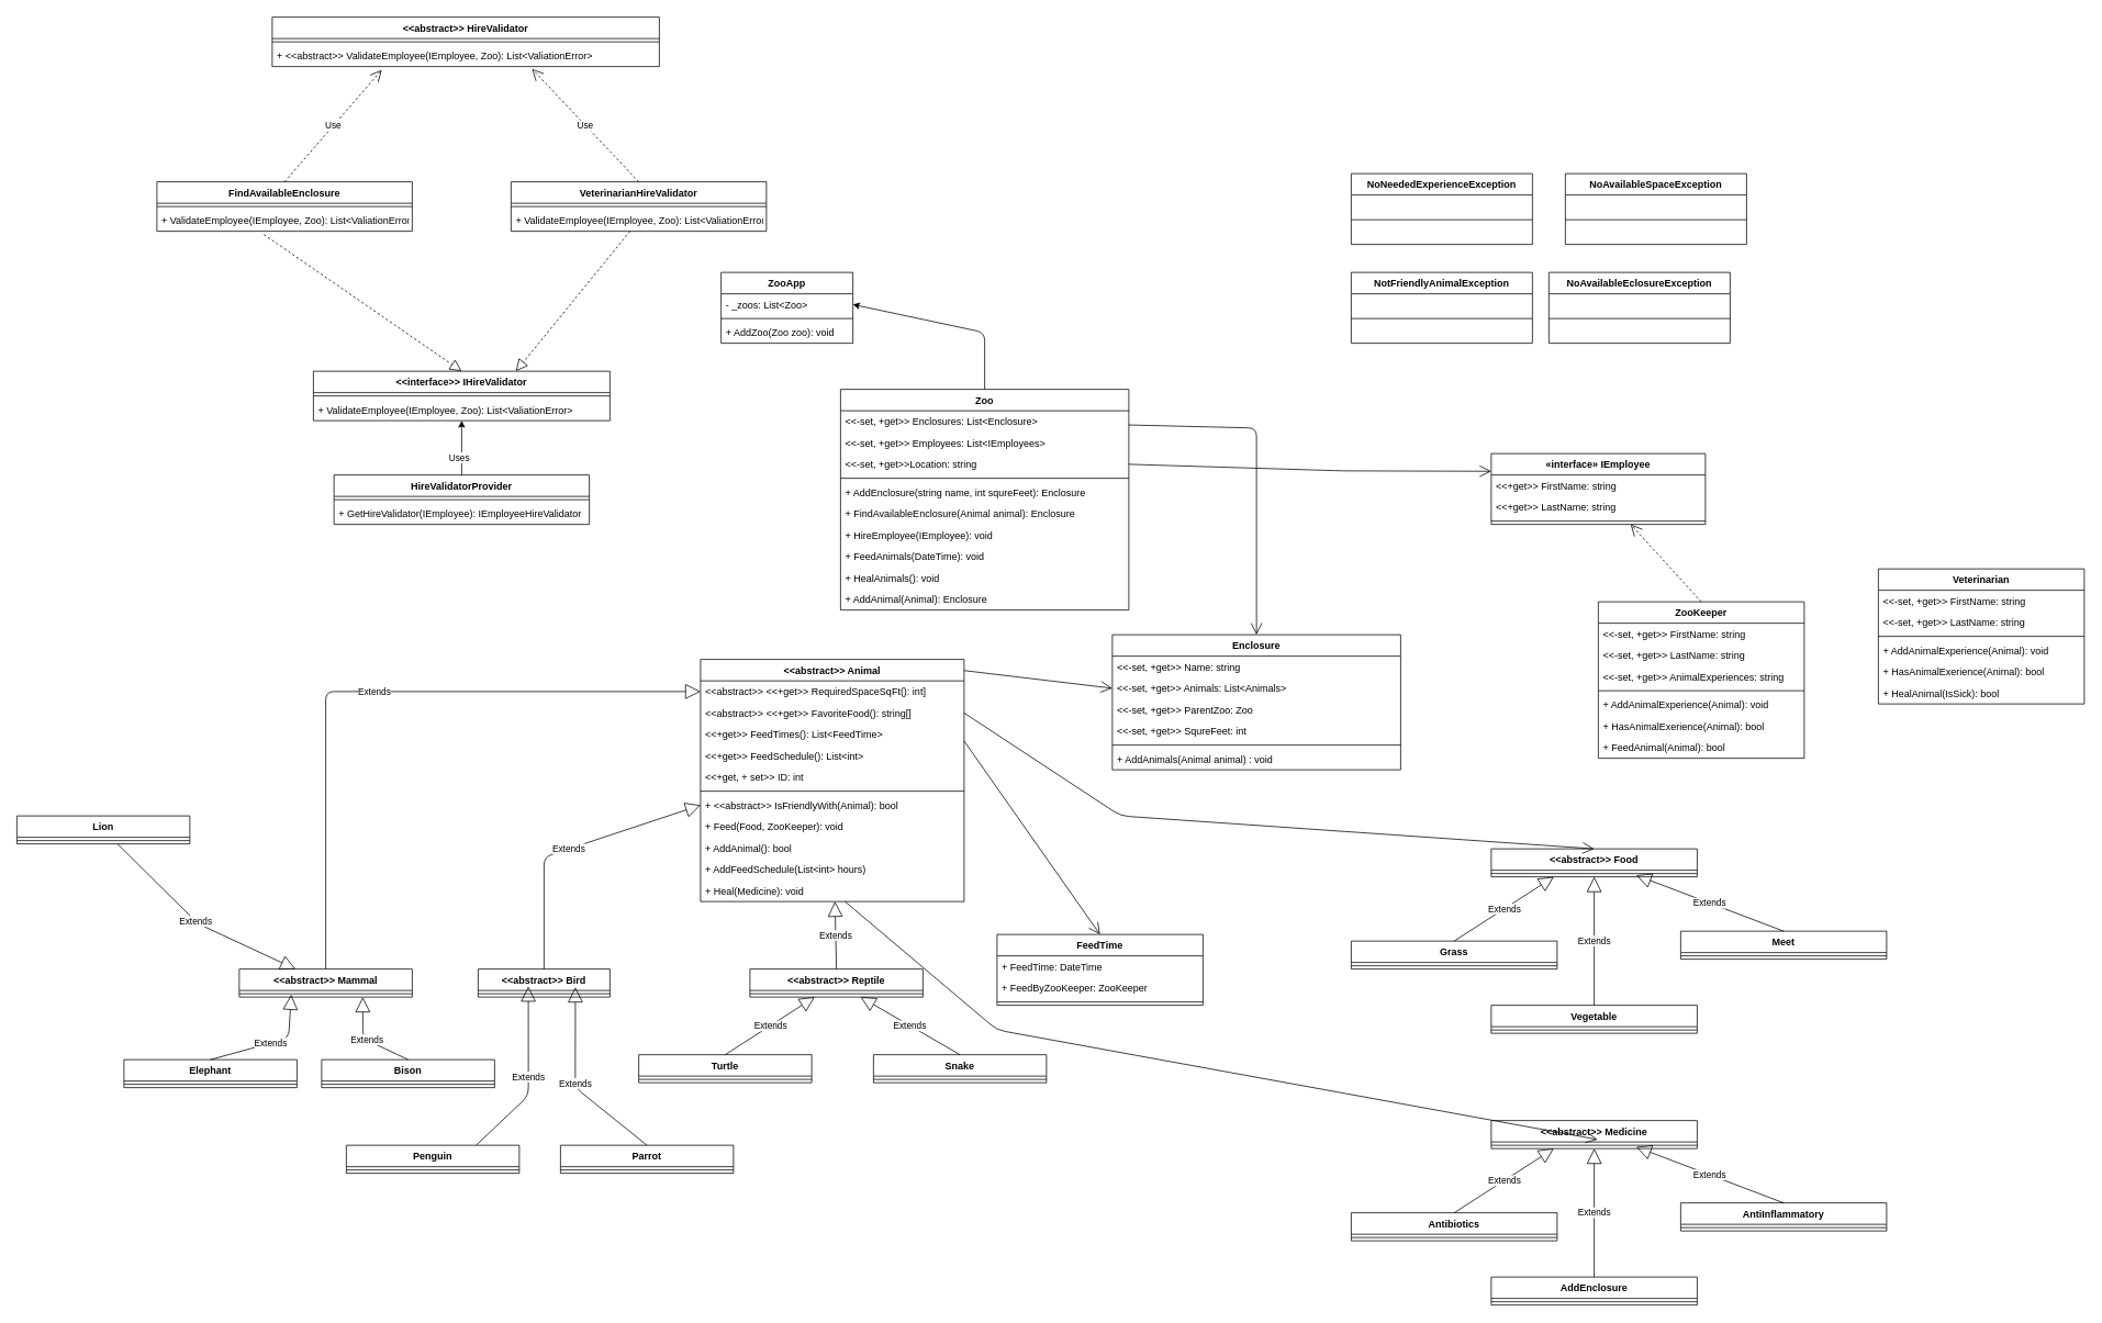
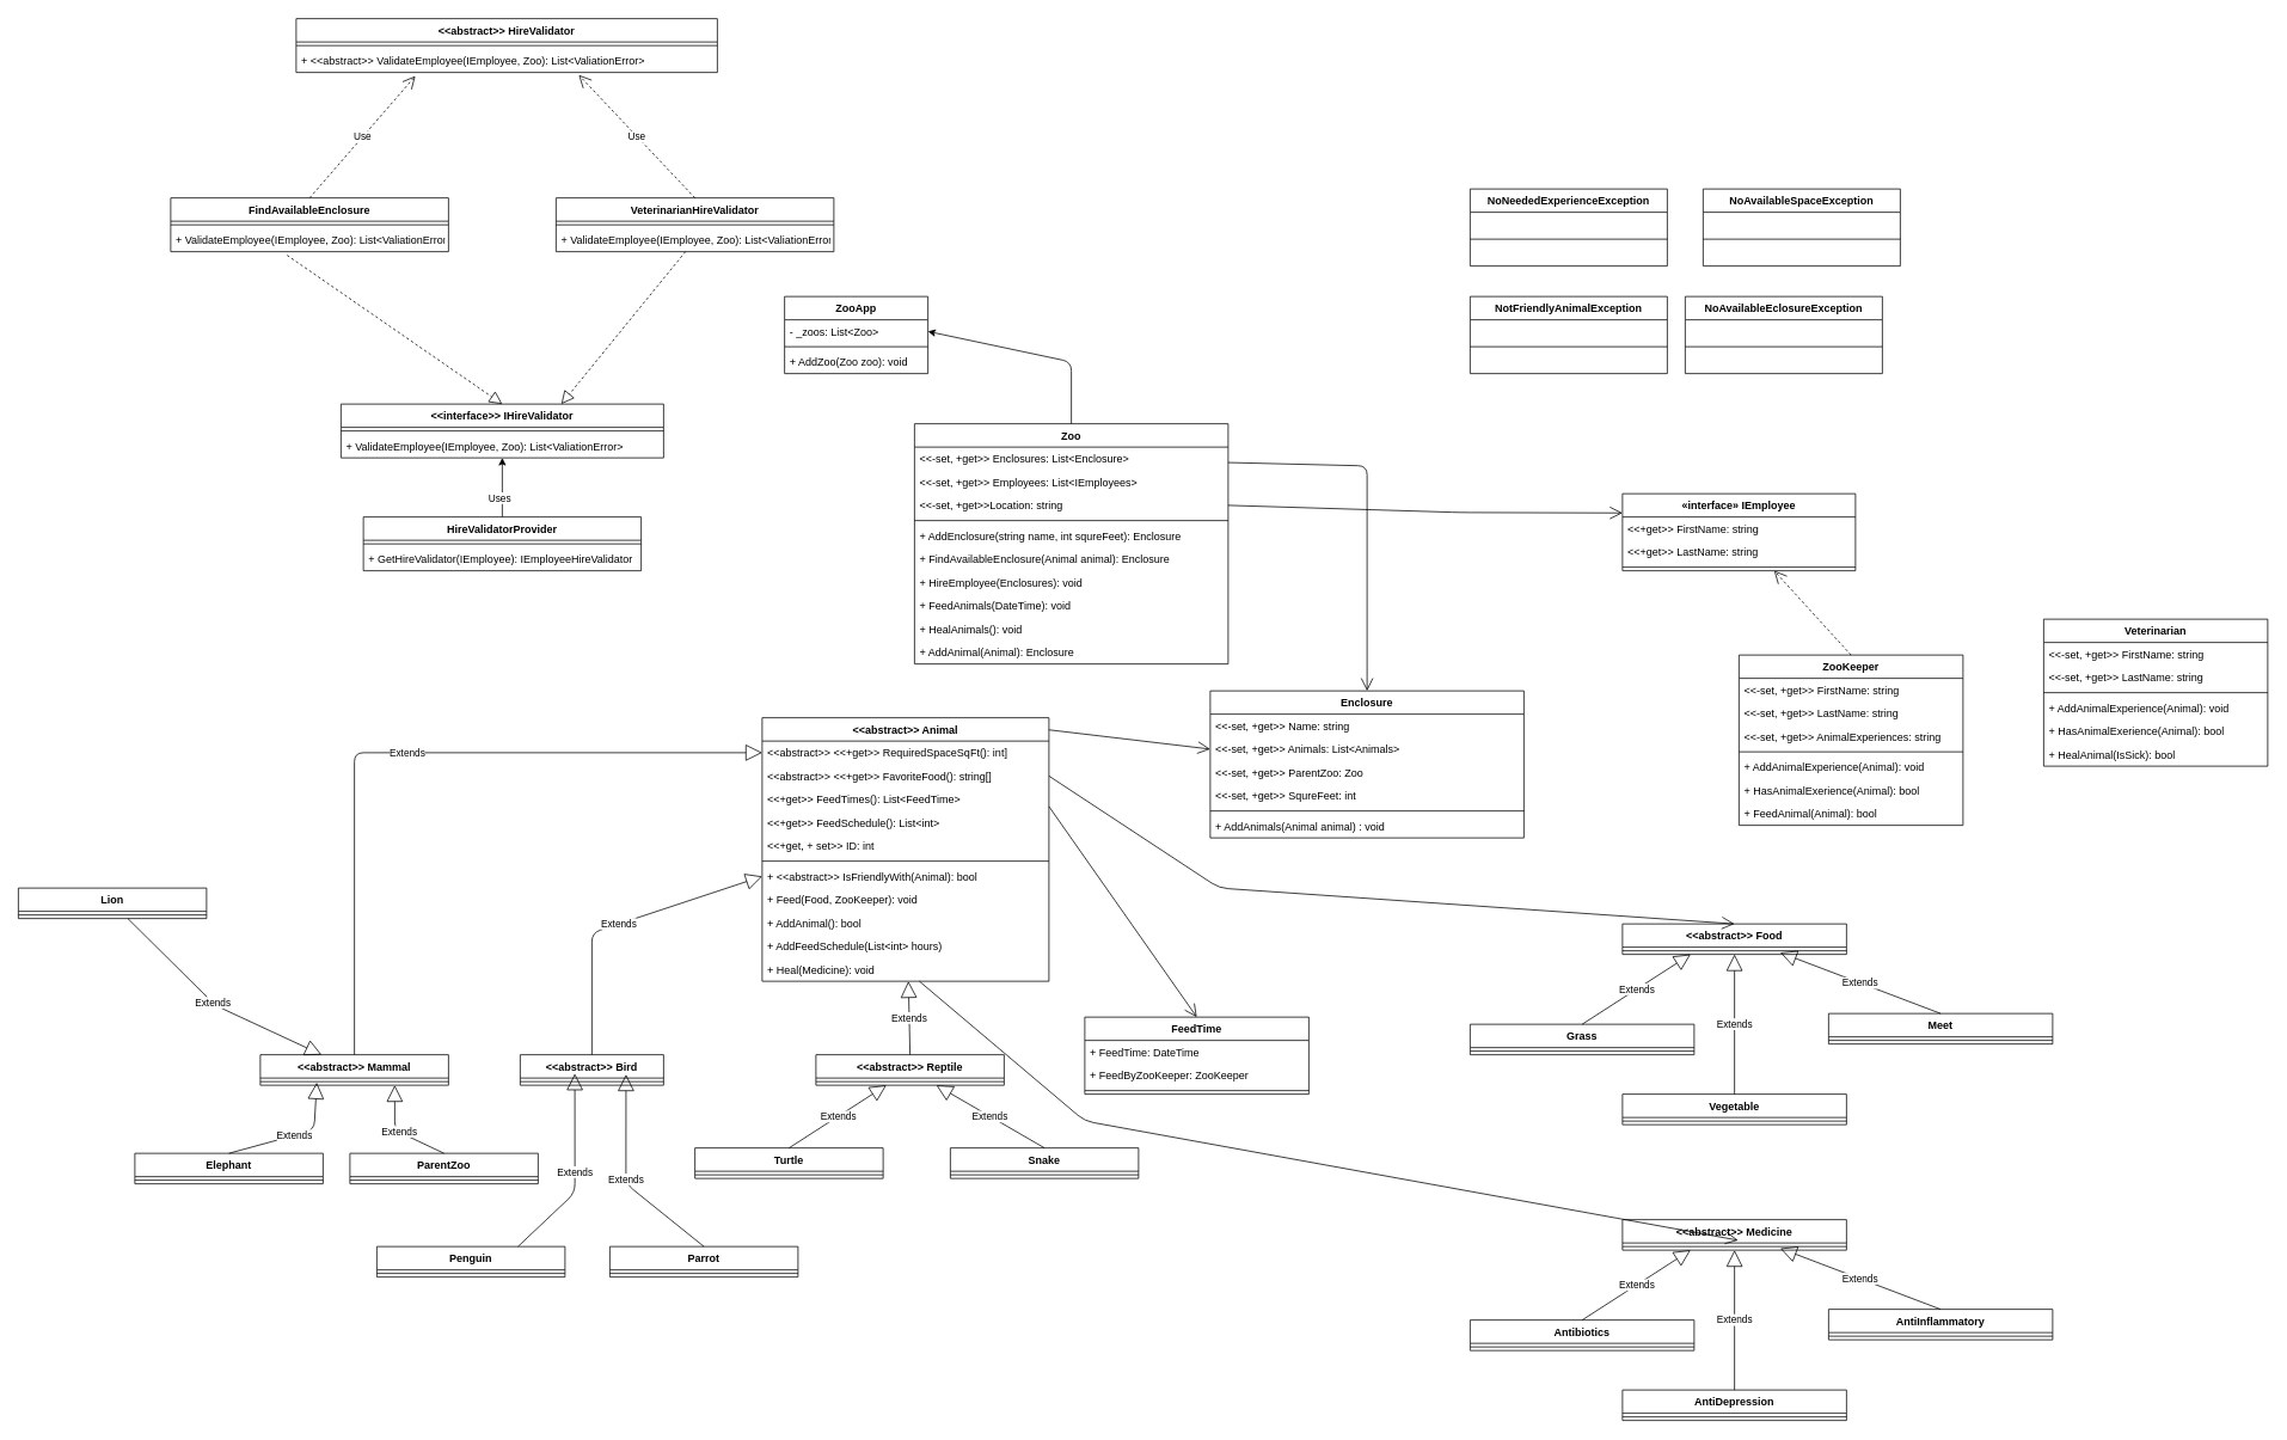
- <mxCell id="9" value="+ HireEmployee(IEmployee): void" style="text;strokeColor=none;fillColor=none;align=left;verticalAlign=top;spacingLeft=4;spacingRight=4;overflow=hidden;rotatable=0;points=[[0,0.5],[1,0.5]];portConstraint=eastwest;" parent="2" vertex="1"><mxGeometry y="164" width="350" height="26" as="geometry" /></mxCell>
+ <mxCell id="9" value="+ HireEmployee(Enclosures): void" style="text;strokeColor=none;fillColor=none;align=left;verticalAlign=top;spacingLeft=4;spacingRight=4;overflow=hidden;rotatable=0;points=[[0,0.5],[1,0.5]];portConstraint=eastwest;" parent="2" vertex="1"><mxGeometry y="164" width="350" height="26" as="geometry" /></mxCell>
- <mxCell id="92" value="Bison" style="swimlane;fontStyle=1;align=center;verticalAlign=top;childLayout=stackLayout;horizontal=1;startSize=26;horizontalStack=0;resizeParent=1;resizeParentMax=0;resizeLast=0;collapsible=1;marginBottom=0;" parent="1" vertex="1"><mxGeometry x="390" y="1286" width="210" height="34" as="geometry" /></mxCell>
+ <mxCell id="92" value="ParentZoo" style="swimlane;fontStyle=1;align=center;verticalAlign=top;childLayout=stackLayout;horizontal=1;startSize=26;horizontalStack=0;resizeParent=1;resizeParentMax=0;resizeLast=0;collapsible=1;marginBottom=0;" parent="1" vertex="1"><mxGeometry x="390" y="1286" width="210" height="34" as="geometry" /></mxCell>
- <mxCell id="144" value="AddEnclosure" style="swimlane;fontStyle=1;align=center;verticalAlign=top;childLayout=stackLayout;horizontal=1;startSize=26;horizontalStack=0;resizeParent=1;resizeParentMax=0;resizeLast=0;collapsible=1;marginBottom=0;" parent="1" vertex="1"><mxGeometry x="1810" y="1550" width="250" height="34" as="geometry" /></mxCell>
+ <mxCell id="144" value="AntiDepression" style="swimlane;fontStyle=1;align=center;verticalAlign=top;childLayout=stackLayout;horizontal=1;startSize=26;horizontalStack=0;resizeParent=1;resizeParentMax=0;resizeLast=0;collapsible=1;marginBottom=0;" parent="1" vertex="1"><mxGeometry x="1810" y="1550" width="250" height="34" as="geometry" /></mxCell>
